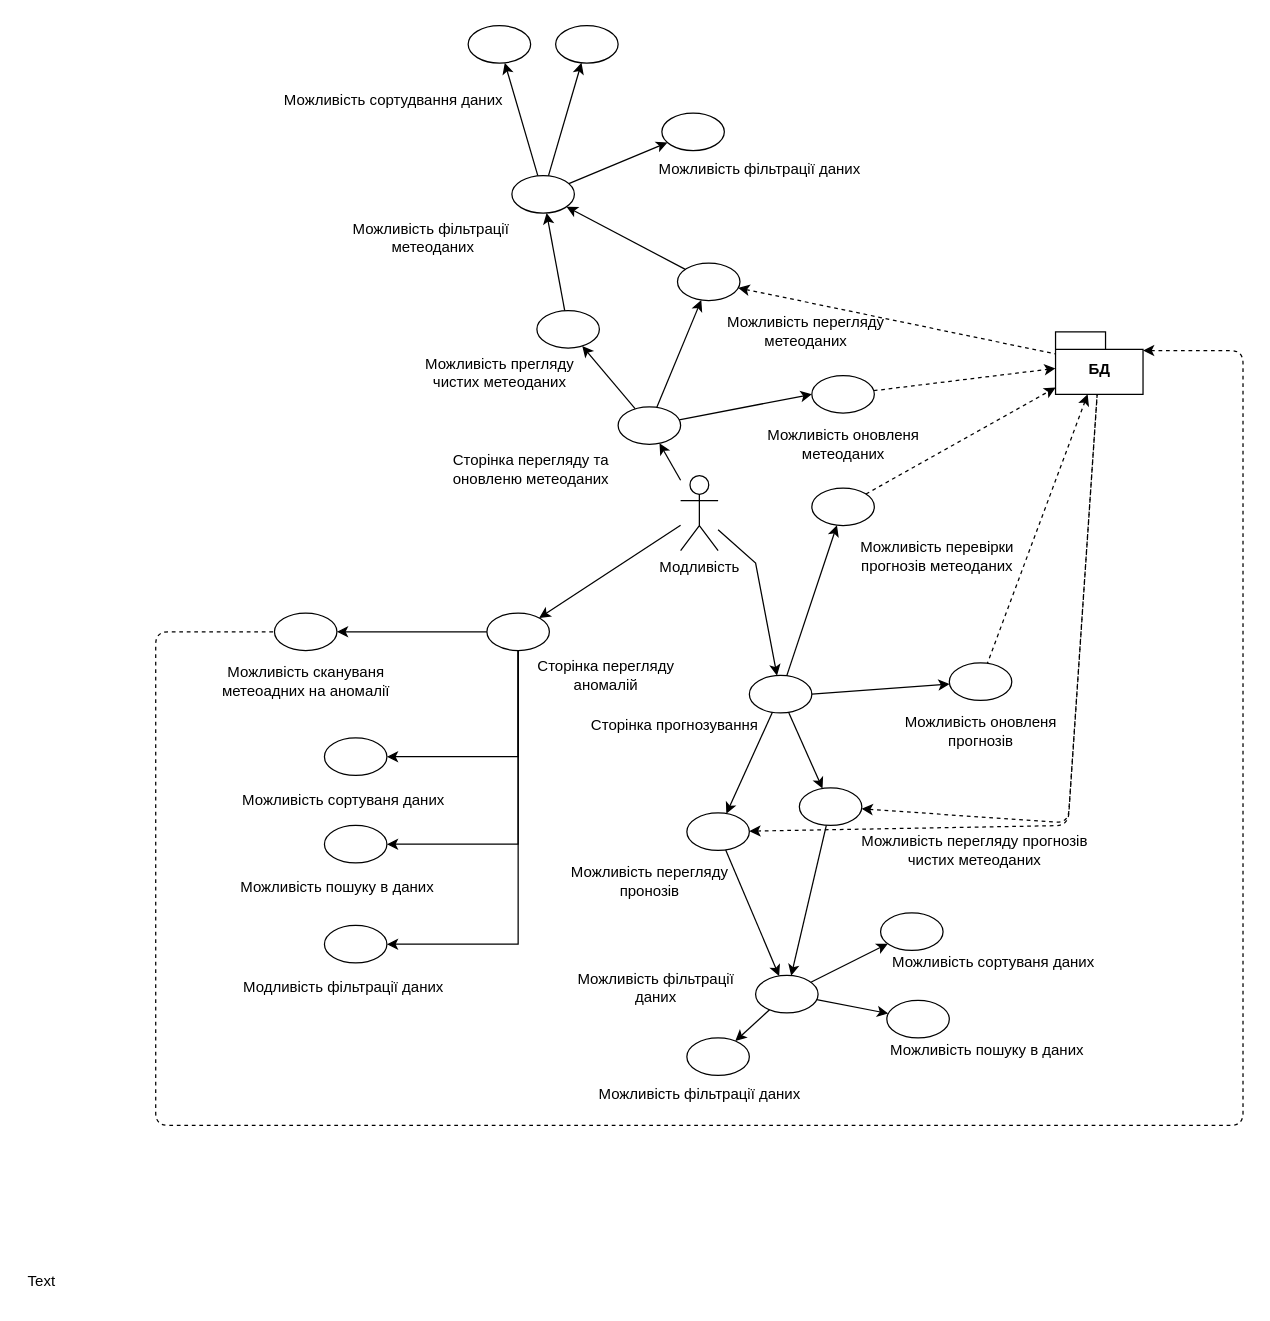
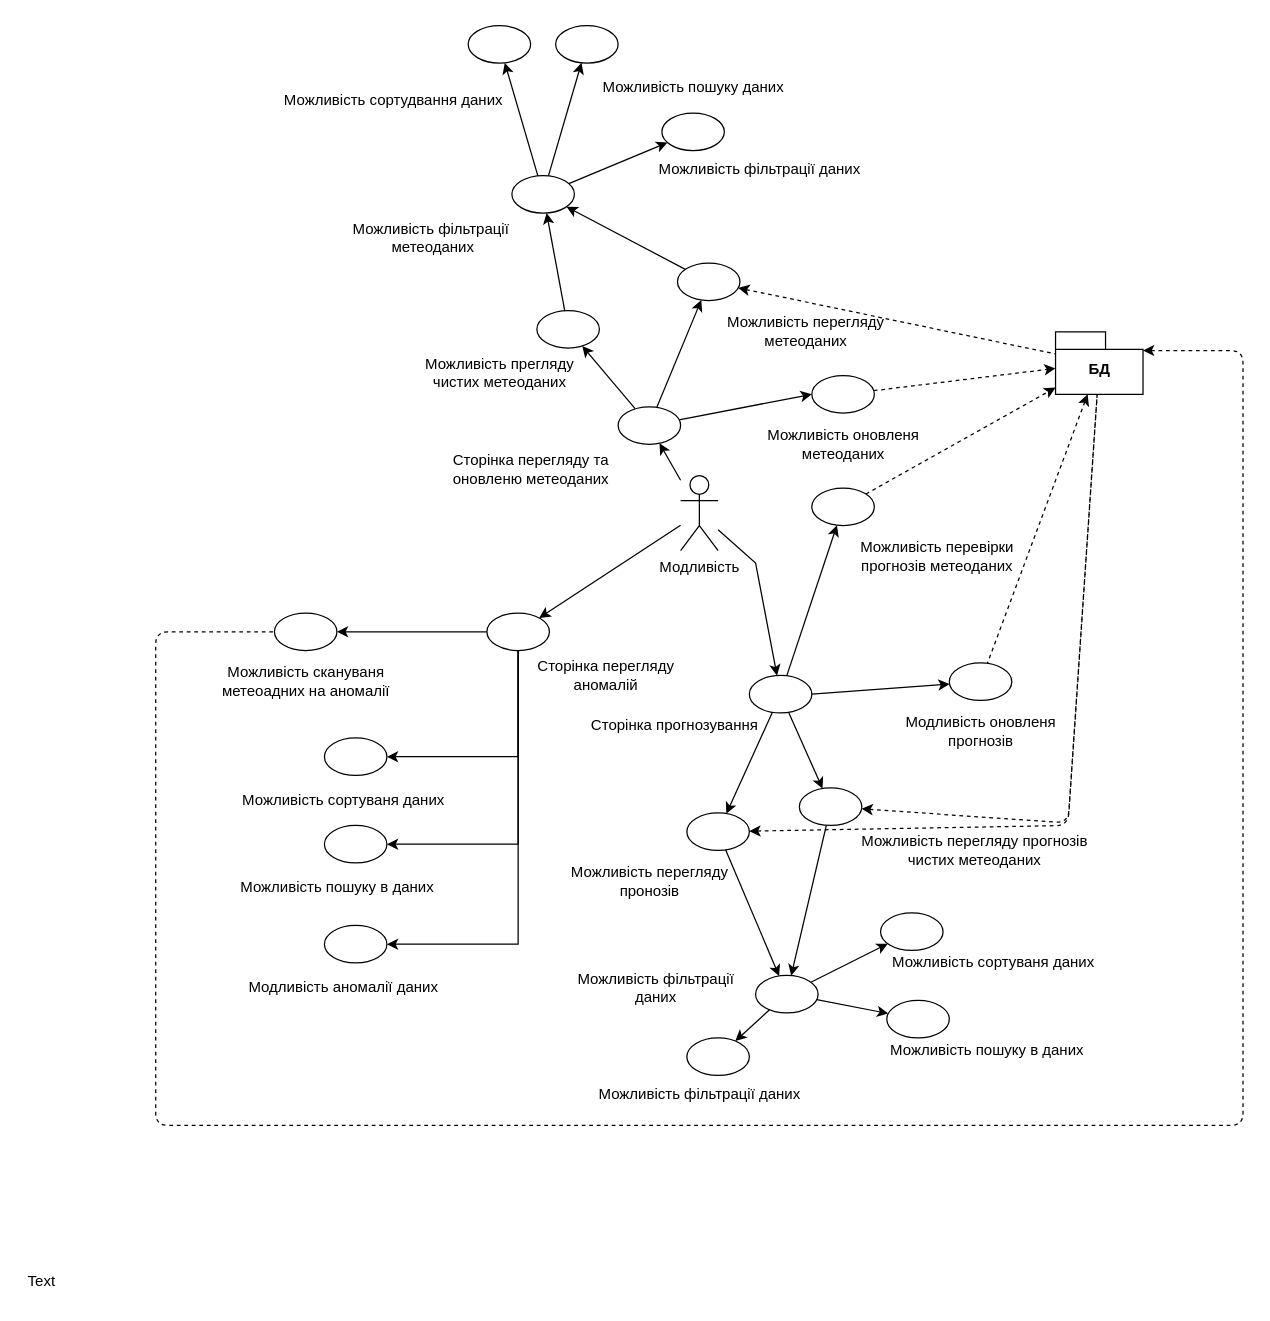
+ <mxCell id="22" value="Можливість пошуку даних" style="text;html=1;align=center;verticalAlign=middle;resizable=0;points=[];autosize=1;" parent="20" vertex="1"><mxGeometry x="75" y="40" width="160" height="20" as="geometry" /></mxCell>
- <mxCell id="81" value="Можливість оновленя&lt;br&gt;прогнозів" style="text;html=1;align=center;verticalAlign=middle;resizable=0;points=[];autosize=1;" parent="79" vertex="1"><mxGeometry y="40" width="140" height="30" as="geometry" /></mxCell>
+ <mxCell id="81" value="Модливість оновленя&lt;br&gt;прогнозів" style="text;html=1;align=center;verticalAlign=middle;resizable=0;points=[];autosize=1;" parent="79" vertex="1"><mxGeometry y="40" width="140" height="30" as="geometry" /></mxCell>
- <mxCell id="99" value="Модливість фільтрації даних" style="text;html=1;align=center;verticalAlign=middle;resizable=0;points=[];autosize=1;" parent="1" vertex="1"><mxGeometry x="184" y="780" width="180" height="20" as="geometry" /></mxCell>
+ <mxCell id="99" value="Модливість аномалії даних" style="text;html=1;align=center;verticalAlign=middle;resizable=0;points=[];autosize=1;" parent="1" vertex="1"><mxGeometry x="184" y="780" width="180" height="20" as="geometry" /></mxCell>
